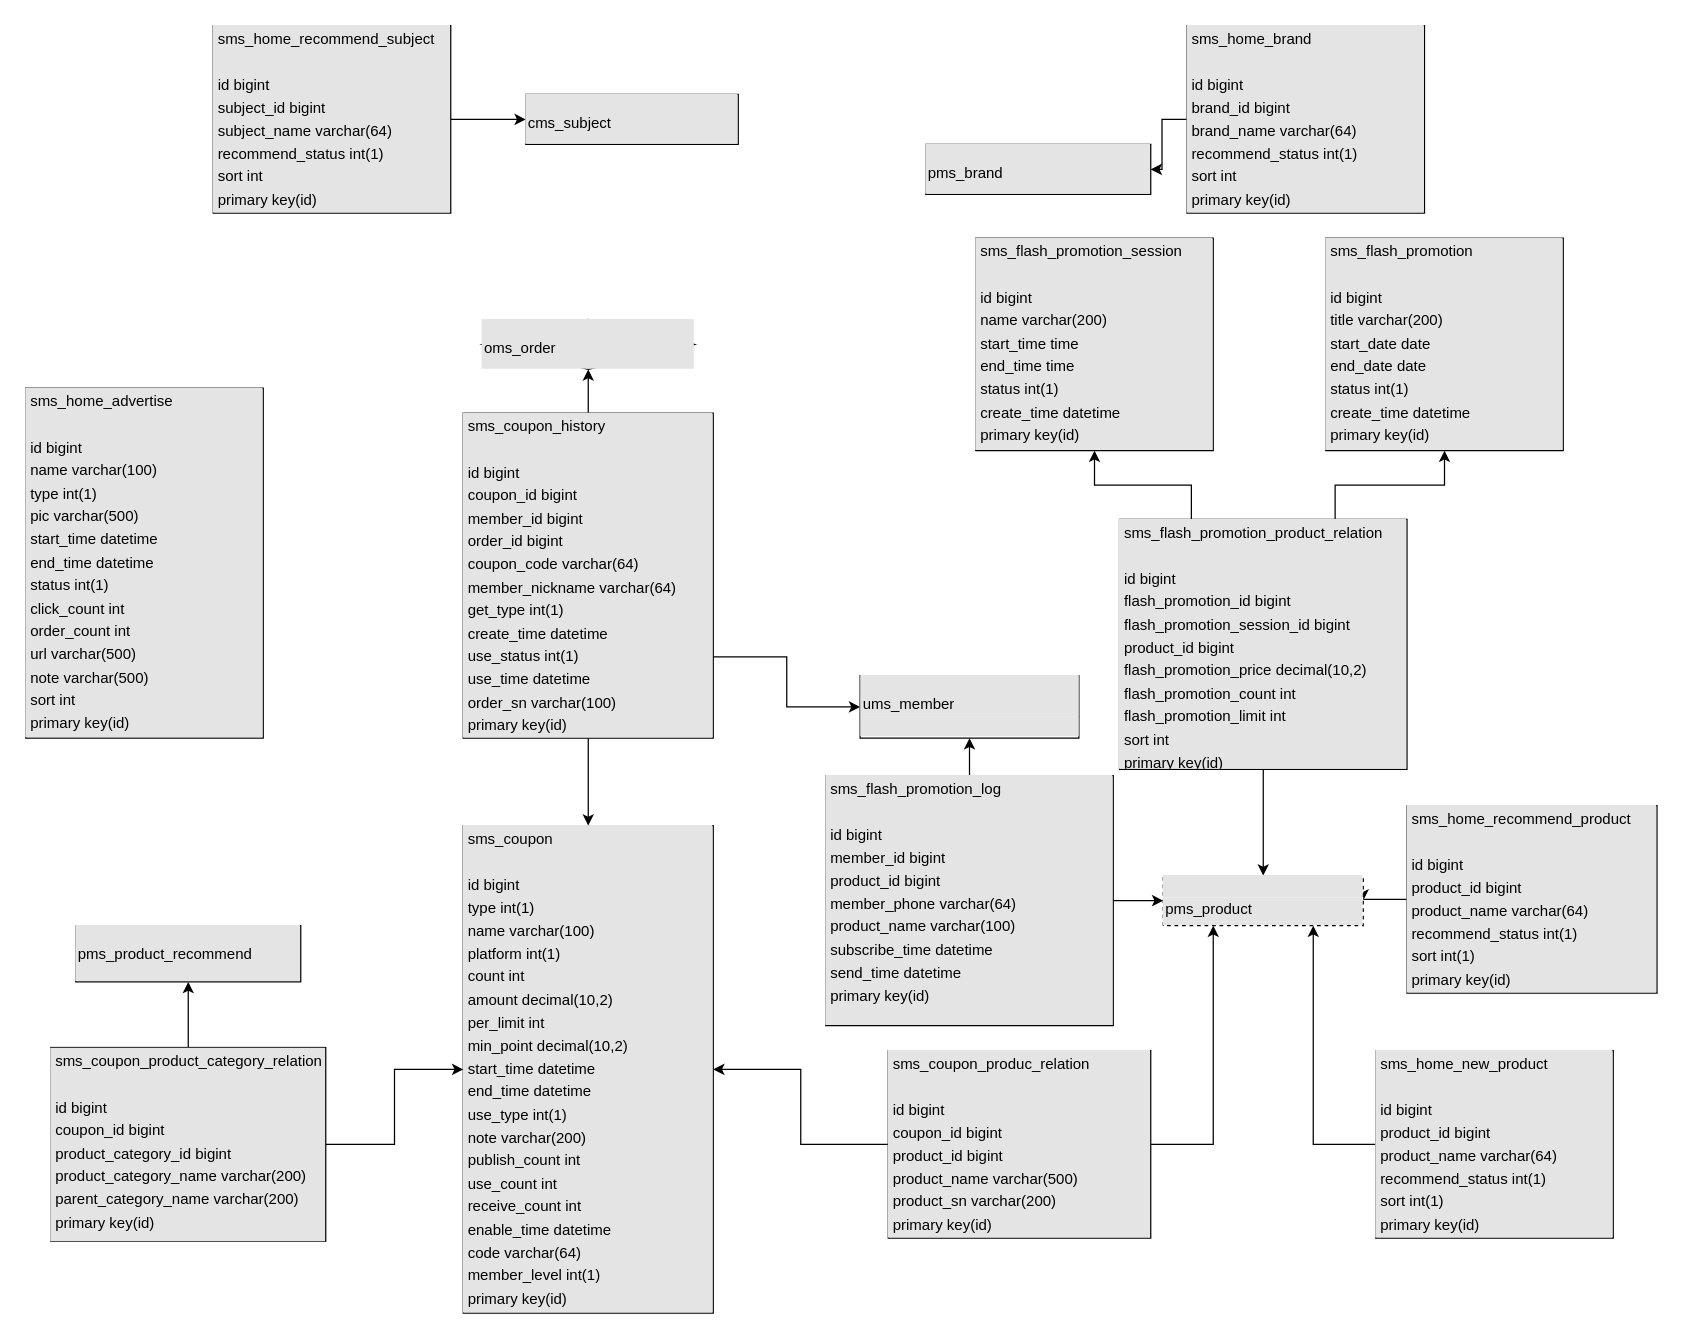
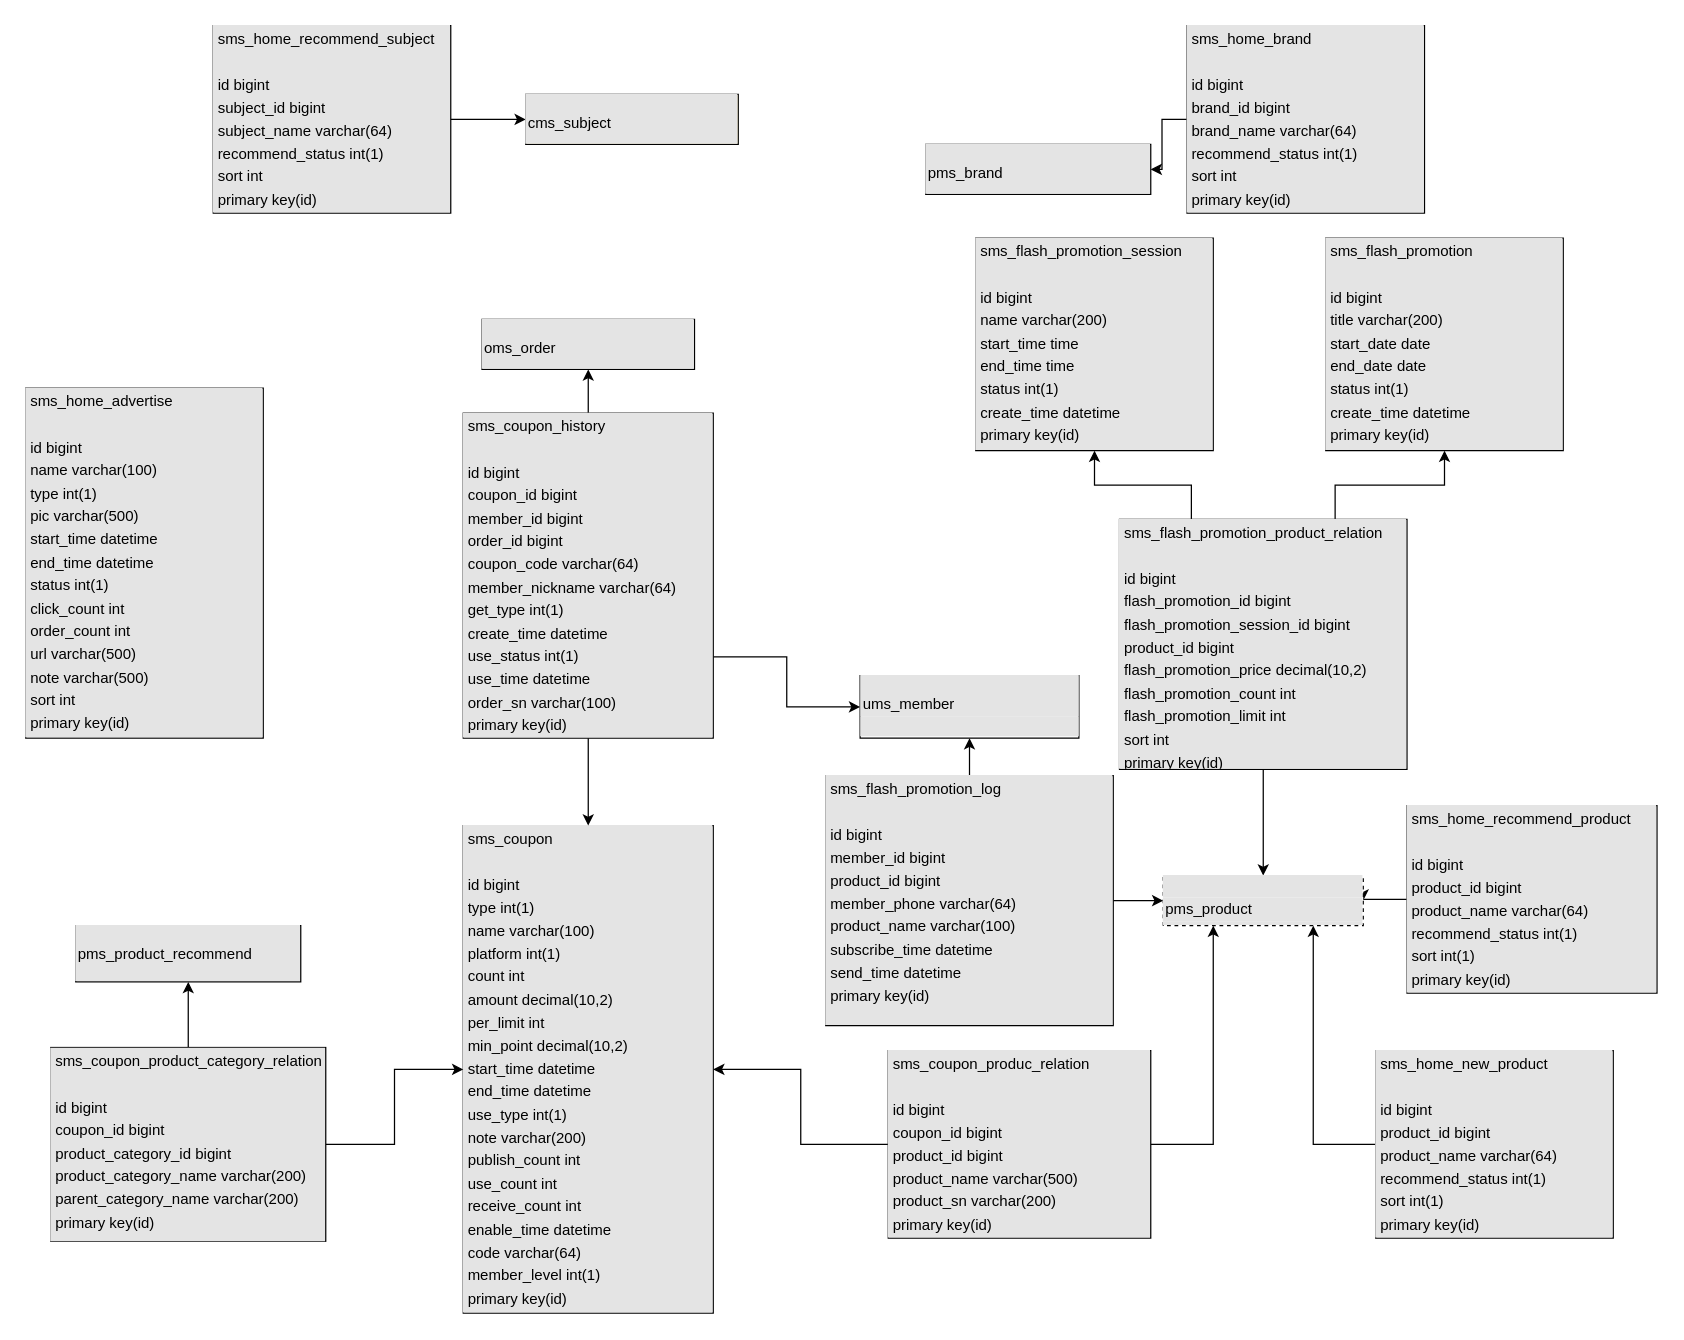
- <mxCell id="35" value="&lt;div style=&quot;box-sizing: border-box ; width: 100% ; background: #e4e4e4 ; padding: 2px&quot;&gt;&lt;br&gt;oms_order&lt;/div&gt;&lt;div style=&quot;box-sizing: border-box ; width: 100% ; background: #e4e4e4 ; padding: 2px&quot;&gt;&lt;table style=&quot;width: 100% ; font-size: 1em&quot; cellpadding=&quot;2&quot; cellspacing=&quot;0&quot;&gt;&lt;tbody&gt;&lt;tr&gt;&lt;td&gt;&lt;/td&gt;&lt;td&gt;&lt;/td&gt;&lt;/tr&gt;&lt;tr&gt;&lt;td&gt;&lt;/td&gt;&lt;td&gt;&lt;/td&gt;&lt;/tr&gt;&lt;tr&gt;&lt;td style=&quot;font-size: 1em&quot;&gt;&lt;/td&gt;&lt;/tr&gt;&lt;/tbody&gt;&lt;/table&gt;&lt;/div&gt;" style="rhombus;verticalAlign=top;align=left;overflow=fill;html=1;" vertex="1" parent="1"><mxGeometry x="385" y="255" width="170" height="40" as="geometry" /></mxCell>
+ <mxCell id="35" value="&lt;div style=&quot;box-sizing: border-box ; width: 100% ; background: #e4e4e4 ; padding: 2px&quot;&gt;&lt;br&gt;oms_order&lt;/div&gt;&lt;div style=&quot;box-sizing: border-box ; width: 100% ; background: #e4e4e4 ; padding: 2px&quot;&gt;&lt;table style=&quot;width: 100% ; font-size: 1em&quot; cellpadding=&quot;2&quot; cellspacing=&quot;0&quot;&gt;&lt;tbody&gt;&lt;tr&gt;&lt;td&gt;&lt;/td&gt;&lt;td&gt;&lt;/td&gt;&lt;/tr&gt;&lt;tr&gt;&lt;td&gt;&lt;/td&gt;&lt;td&gt;&lt;/td&gt;&lt;/tr&gt;&lt;tr&gt;&lt;td style=&quot;font-size: 1em&quot;&gt;&lt;/td&gt;&lt;/tr&gt;&lt;/tbody&gt;&lt;/table&gt;&lt;/div&gt;" style="verticalAlign=top;align=left;overflow=fill;html=1;" vertex="1" parent="1"><mxGeometry x="385" y="255" width="170" height="40" as="geometry" /></mxCell>
